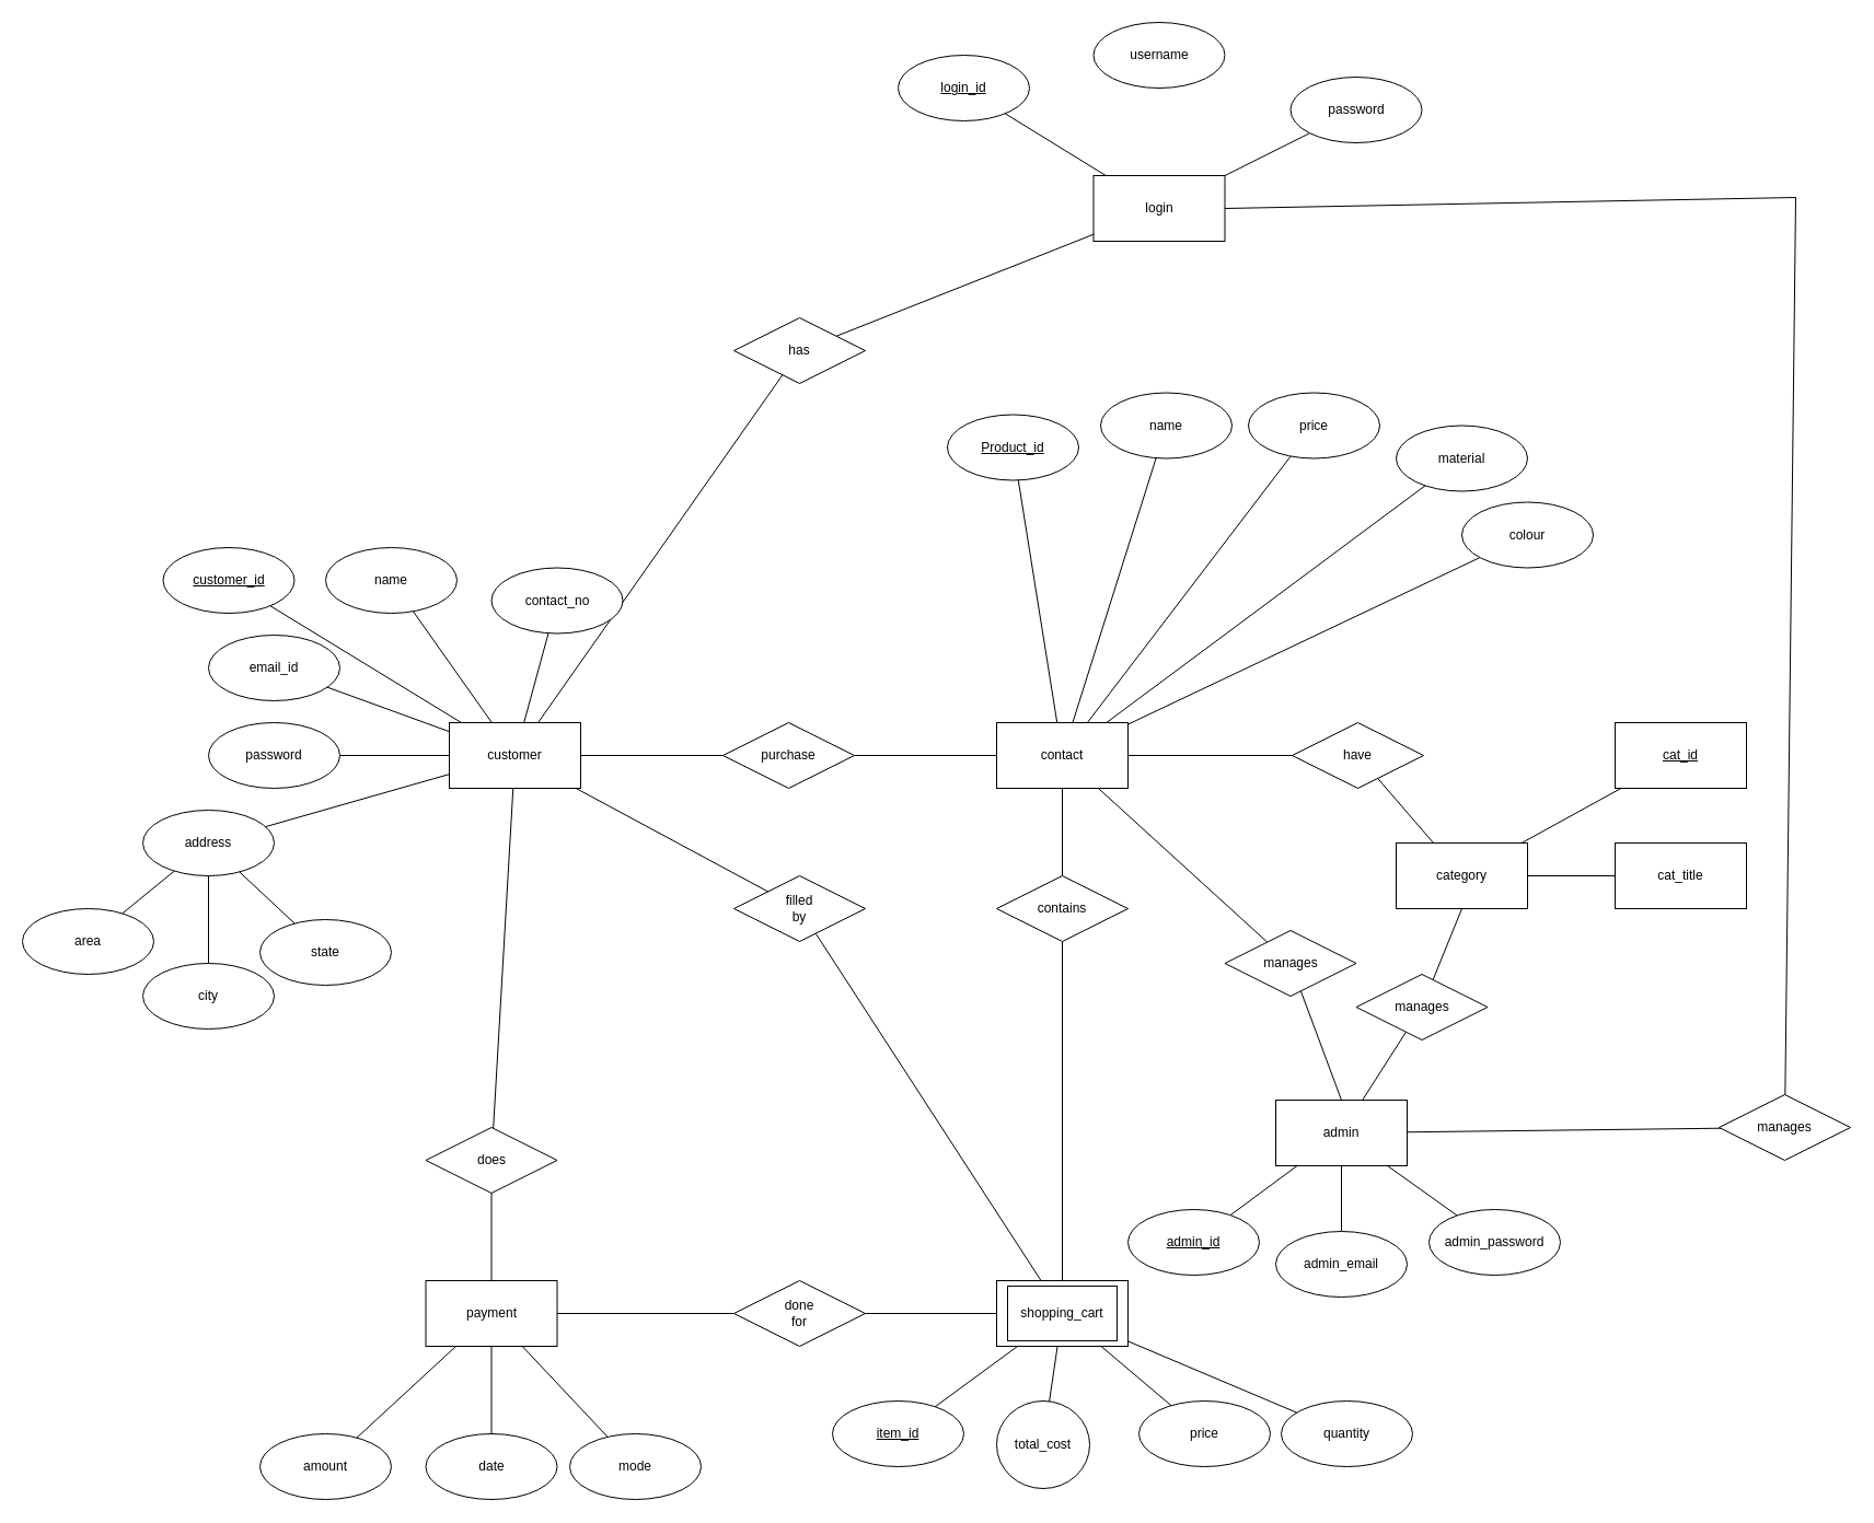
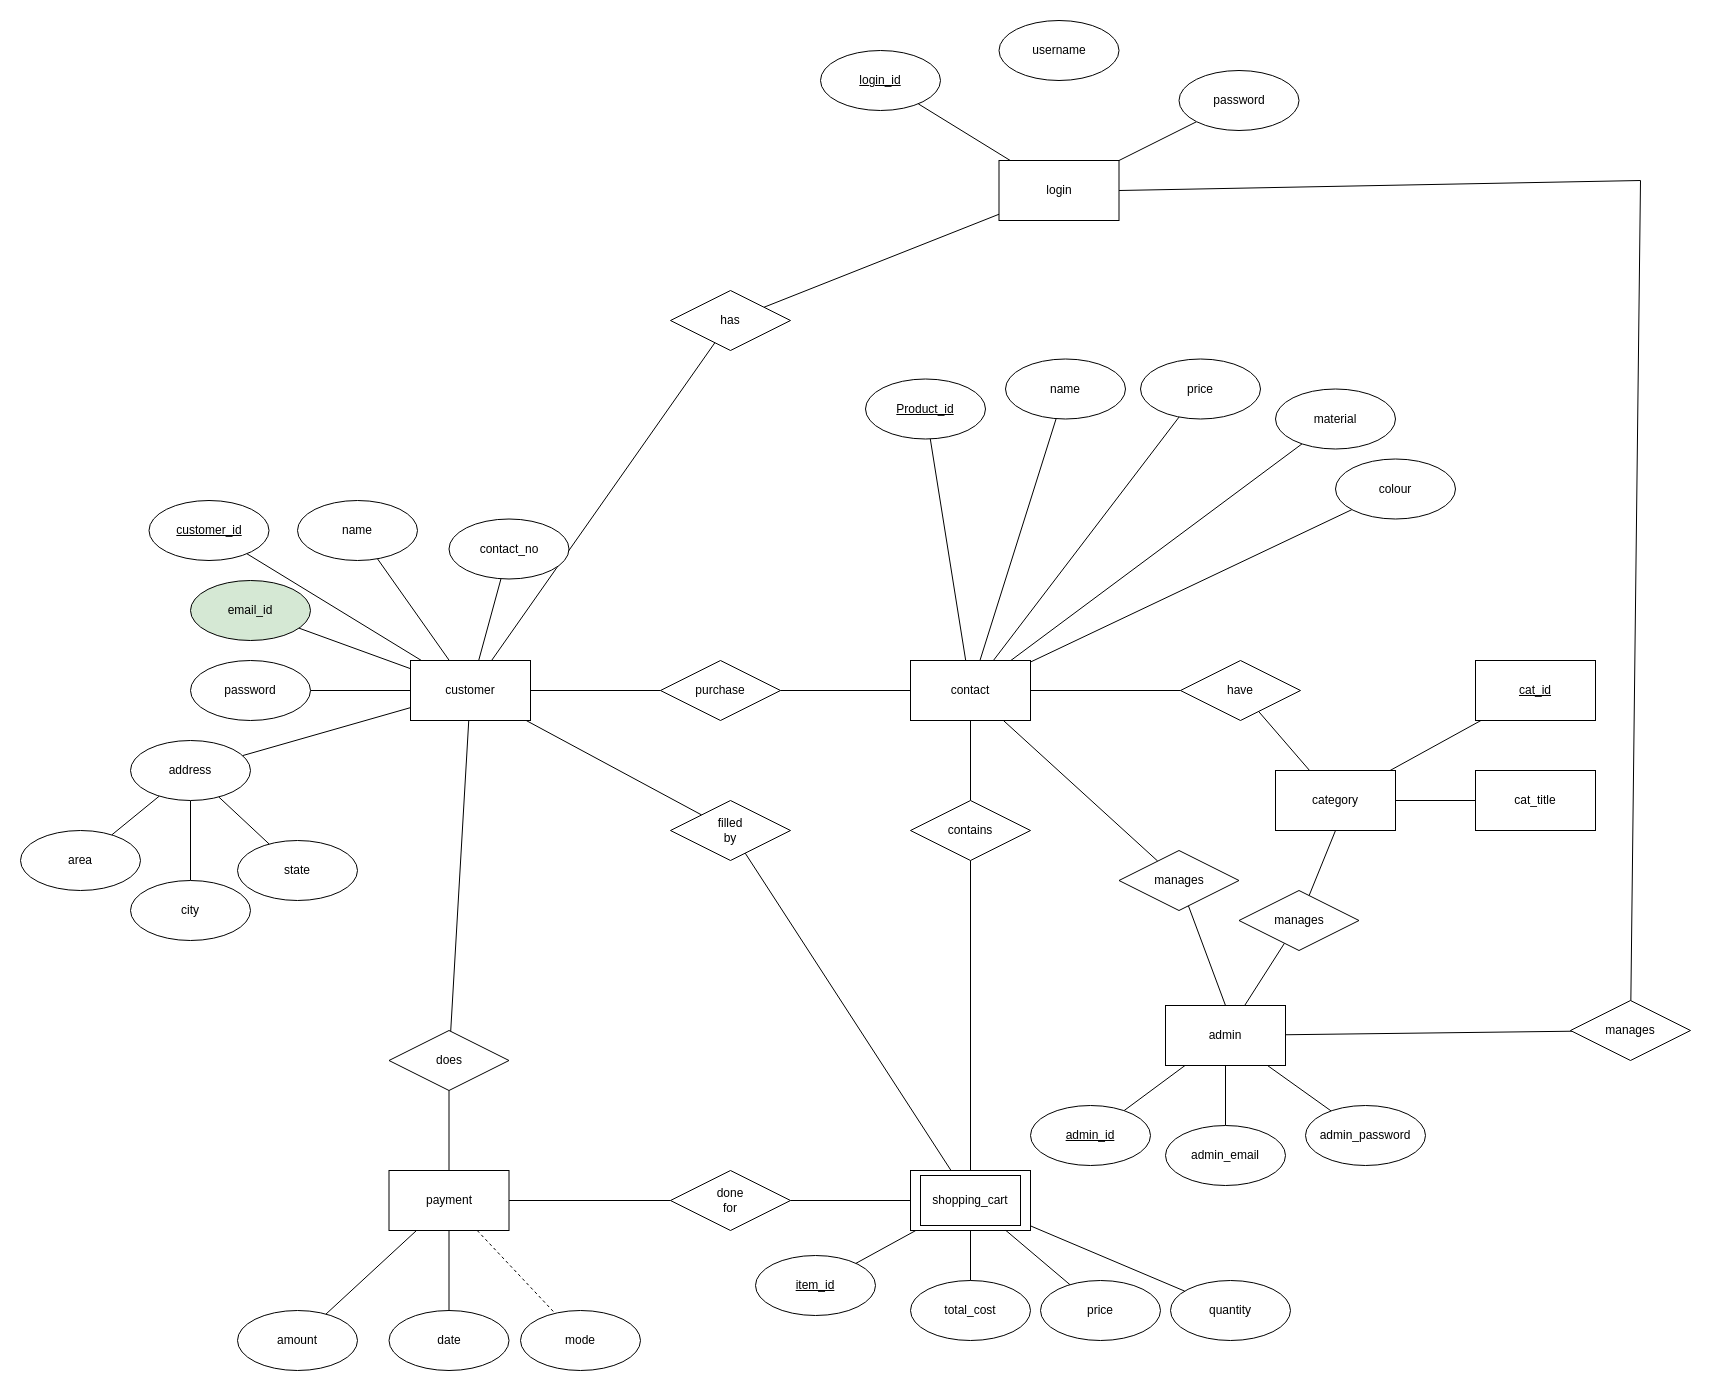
- <mxCell id="47" value="email_id" style="ellipse;whiteSpace=wrap;html=1;fontFamily=Helvetica;fontSize=12;fontColor=#000000;align=center;strokeColor=#000000;fillColor=#ffffff;" vertex="1" parent="1"><mxGeometry x="190" y="580" width="120" height="60" as="geometry" /></mxCell>
+ <mxCell id="47" value="email_id" style="ellipse;whiteSpace=wrap;html=1;fontFamily=Helvetica;fontSize=12;fontColor=#000000;align=center;strokeColor=#000000;fillColor=#d5e8d4;" vertex="1" parent="1"><mxGeometry x="190" y="580" width="120" height="60" as="geometry" /></mxCell>
- <mxCell id="29" value="" style="edgeStyle=none;rounded=0;orthogonalLoop=1;jettySize=auto;html=1;endArrow=none;endFill=0;" edge="1" parent="1" source="31" target="34"><mxGeometry relative="1" as="geometry" /></mxCell>
+ <mxCell id="29" value="" style="edgeStyle=none;rounded=0;orthogonalLoop=1;jettySize=auto;html=1;endArrow=none;endFill=0;dashed=1;" edge="1" parent="1" source="31" target="34"><mxGeometry relative="1" as="geometry" /></mxCell>
- <mxCell id="54" value="&lt;u&gt;item_id&lt;/u&gt;" style="ellipse;whiteSpace=wrap;html=1;fontFamily=Helvetica;fontSize=12;fontColor=#000000;align=center;strokeColor=#000000;fillColor=#ffffff;" vertex="1" parent="1"><mxGeometry x="760" y="1280" width="120" height="60" as="geometry" /></mxCell>
+ <mxCell id="54" value="&lt;u&gt;item_id&lt;/u&gt;" style="ellipse;whiteSpace=wrap;html=1;fontFamily=Helvetica;fontSize=12;fontColor=#000000;align=center;strokeColor=#000000;fillColor=#ffffff;" vertex="1" parent="1"><mxGeometry x="755" y="1255" width="120" height="60" as="geometry" /></mxCell>
- <mxCell id="56" value="total_cost" style="ellipse;whiteSpace=wrap;html=1;fontFamily=Helvetica;fontSize=12;fontColor=#000000;align=center;strokeColor=#000000;fillColor=#ffffff;" vertex="1" parent="1"><mxGeometry x="910" y="1280" width="85" height="80" as="geometry" /></mxCell>
+ <mxCell id="56" value="total_cost" style="ellipse;whiteSpace=wrap;html=1;fontFamily=Helvetica;fontSize=12;fontColor=#000000;align=center;strokeColor=#000000;fillColor=#ffffff;" vertex="1" parent="1"><mxGeometry x="910" y="1280" width="120" height="60" as="geometry" /></mxCell>
